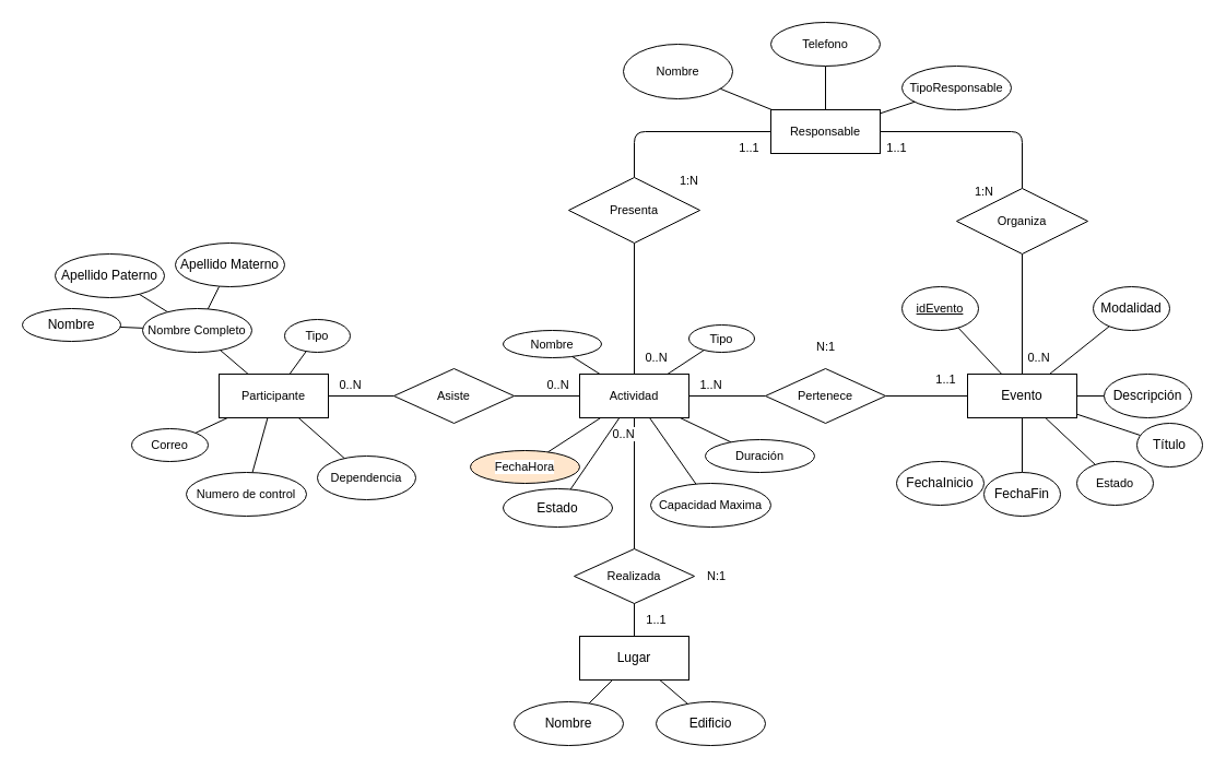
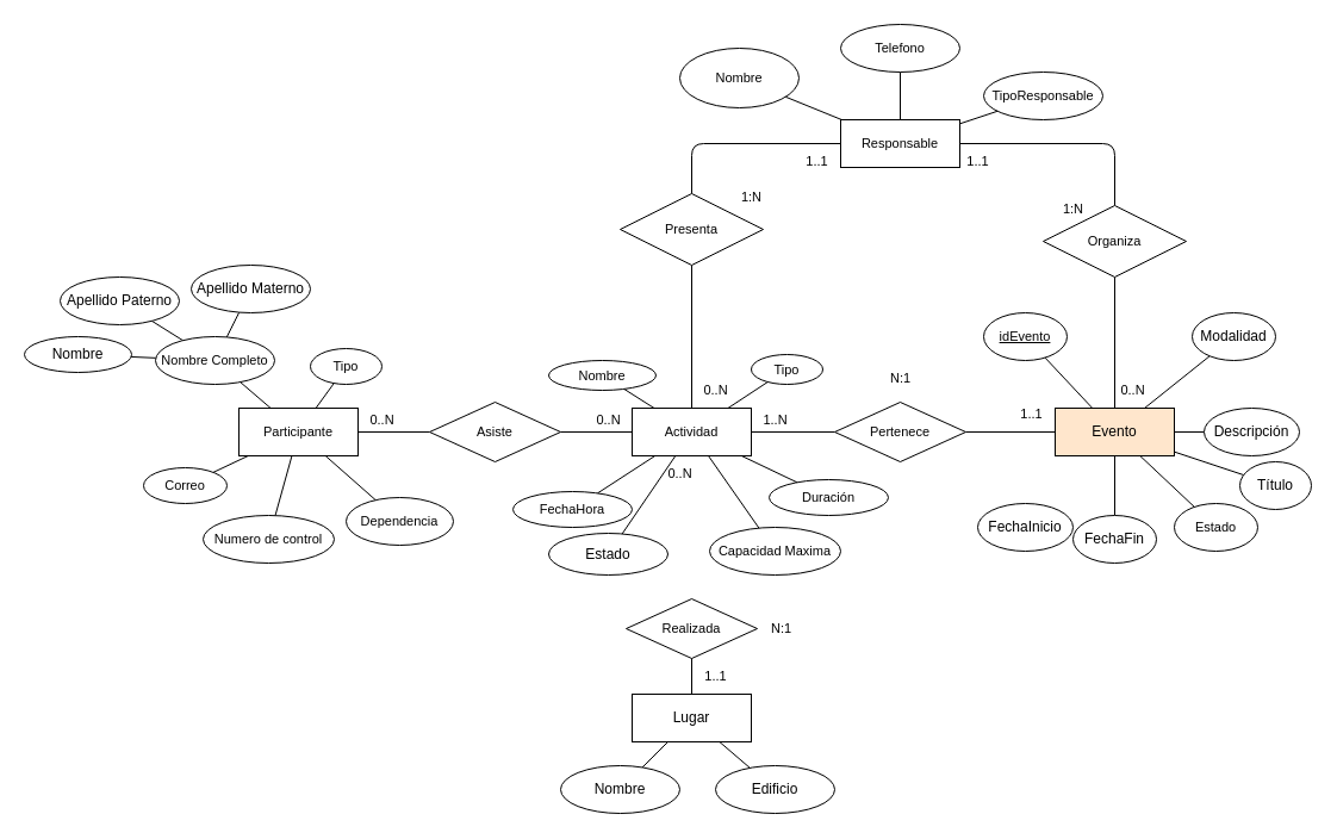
- <mxCell id="8" value="Evento" style="whiteSpace=wrap;html=1;align=center;" parent="1" vertex="1"><mxGeometry x="885" y="342" width="100" height="40" as="geometry" /></mxCell>
+ <mxCell id="8" value="Evento" style="whiteSpace=wrap;html=1;align=center;fillColor=#ffe6cc;" parent="1" vertex="1"><mxGeometry x="885" y="342" width="100" height="40" as="geometry" /></mxCell>
- <mxCell id="45" value="FechaHora" style="ellipse;whiteSpace=wrap;html=1;align=center;fontFamily=Helvetica;fontSize=11;fontColor=default;labelBackgroundColor=default;fillColor=#ffe6cc;" parent="1" vertex="1"><mxGeometry x="430" y="412" width="100" height="30" as="geometry" /></mxCell>
+ <mxCell id="45" value="FechaHora" style="ellipse;whiteSpace=wrap;html=1;align=center;fontFamily=Helvetica;fontSize=11;fontColor=default;labelBackgroundColor=default;" parent="1" vertex="1"><mxGeometry x="430" y="412" width="100" height="30" as="geometry" /></mxCell>
- <mxCell id="39" style="edgeStyle=none;html=1;endArrow=none;endFill=0;" parent="1" source="40" target="75" edge="1"><mxGeometry relative="1" as="geometry" /></mxCell>
